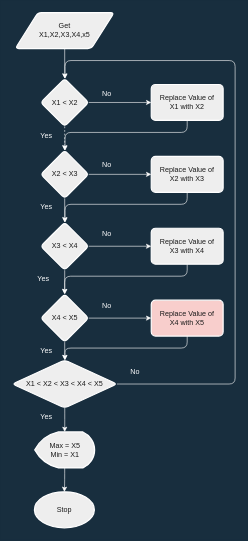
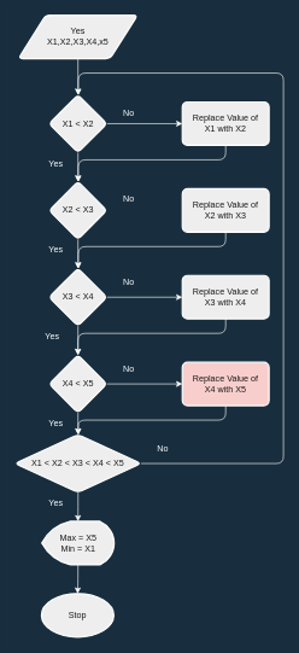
- <mxCell id="3" value="Get&lt;br&gt;X1,X2,X3,X4,x5" style="shape=parallelogram;html=1;strokeWidth=2;perimeter=parallelogramPerimeter;whiteSpace=wrap;arcSize=12;size=0.23;fillColor=#EEEEEE;strokeColor=#FFFFFF;fontColor=#1A1A1A;rounded=1;" vertex="1" parent="1"><mxGeometry x="25" y="20" width="165" height="60" as="geometry" /></mxCell>
+ <mxCell id="3" value="Yes&lt;br&gt;X1,X2,X3,X4,x5" style="shape=parallelogram;html=1;strokeWidth=2;perimeter=parallelogramPerimeter;whiteSpace=wrap;arcSize=12;size=0.23;fillColor=#EEEEEE;strokeColor=#FFFFFF;fontColor=#1A1A1A;rounded=1;" vertex="1" parent="1"><mxGeometry x="25" y="20" width="165" height="60" as="geometry" /></mxCell>
- <mxCell id="5" value="" style="edgeStyle=orthogonalEdgeStyle;orthogonalLoop=1;jettySize=auto;html=1;strokeColor=#FFFFFF;fontColor=#FFFFFF;labelBackgroundColor=#182E3E;dashed=1;" edge="1" parent="1" source="6" target="13"><mxGeometry relative="1" as="geometry" /></mxCell>
+ <mxCell id="5" value="" style="edgeStyle=orthogonalEdgeStyle;orthogonalLoop=1;jettySize=auto;html=1;strokeColor=#FFFFFF;fontColor=#FFFFFF;labelBackgroundColor=#182E3E;" edge="1" parent="1" source="6" target="13"><mxGeometry relative="1" as="geometry" /></mxCell>
- <mxCell id="11" style="edgeStyle=orthogonalEdgeStyle;orthogonalLoop=1;jettySize=auto;html=1;strokeColor=#FFFFFF;fontColor=#FFFFFF;labelBackgroundColor=#182E3E;" edge="1" parent="1" source="13" target="15"><mxGeometry relative="1" as="geometry" /></mxCell>
